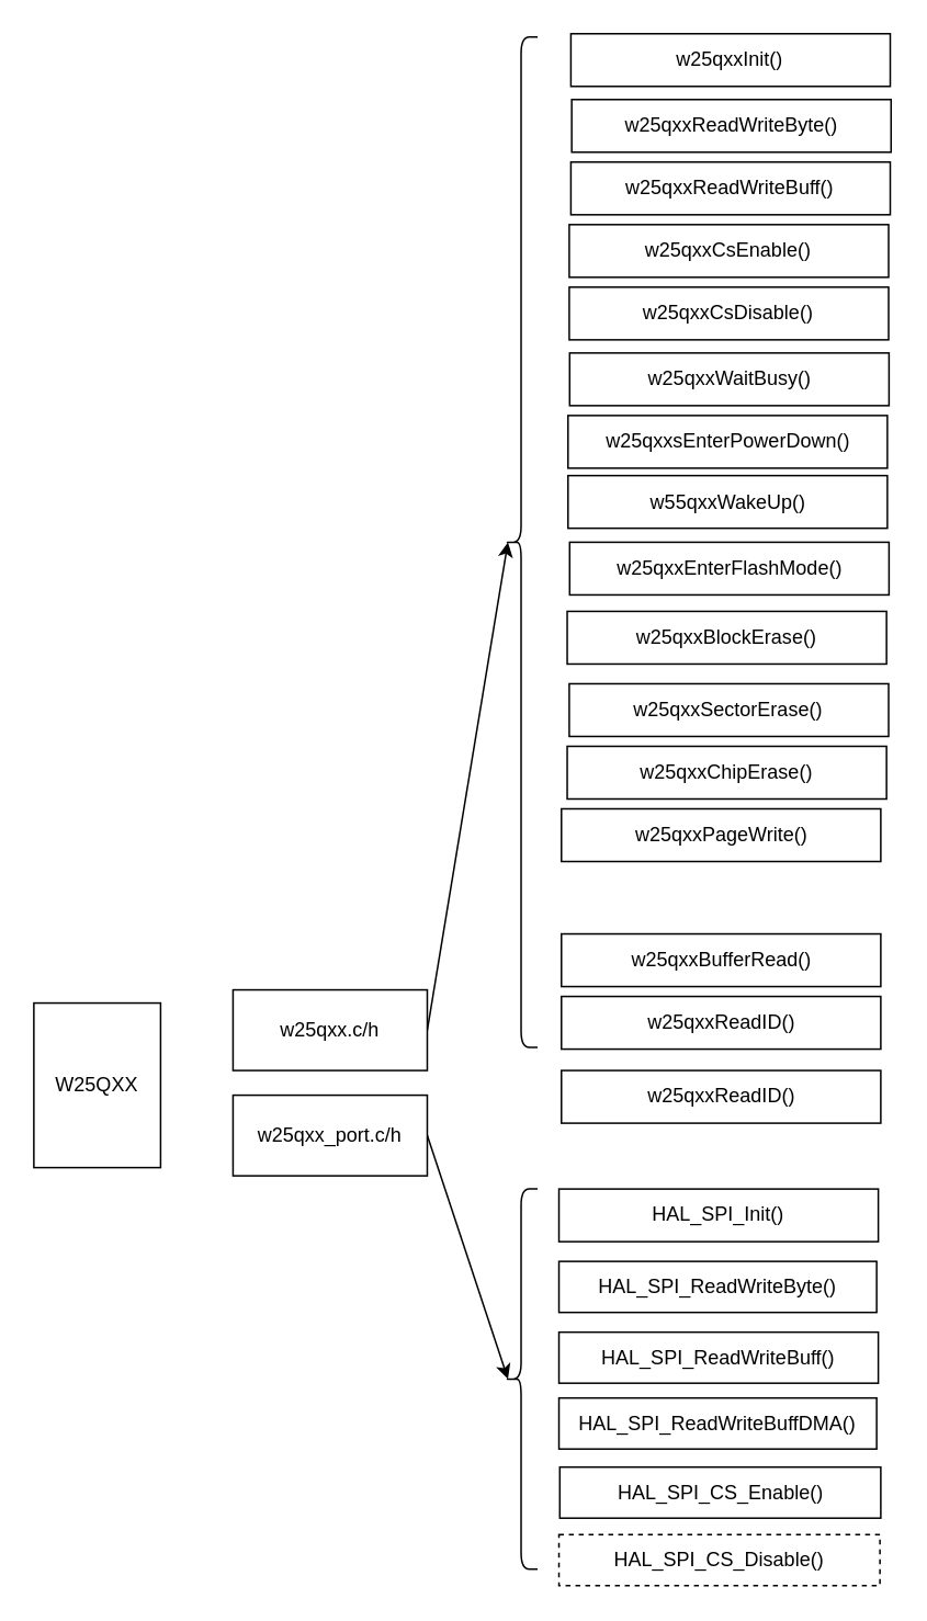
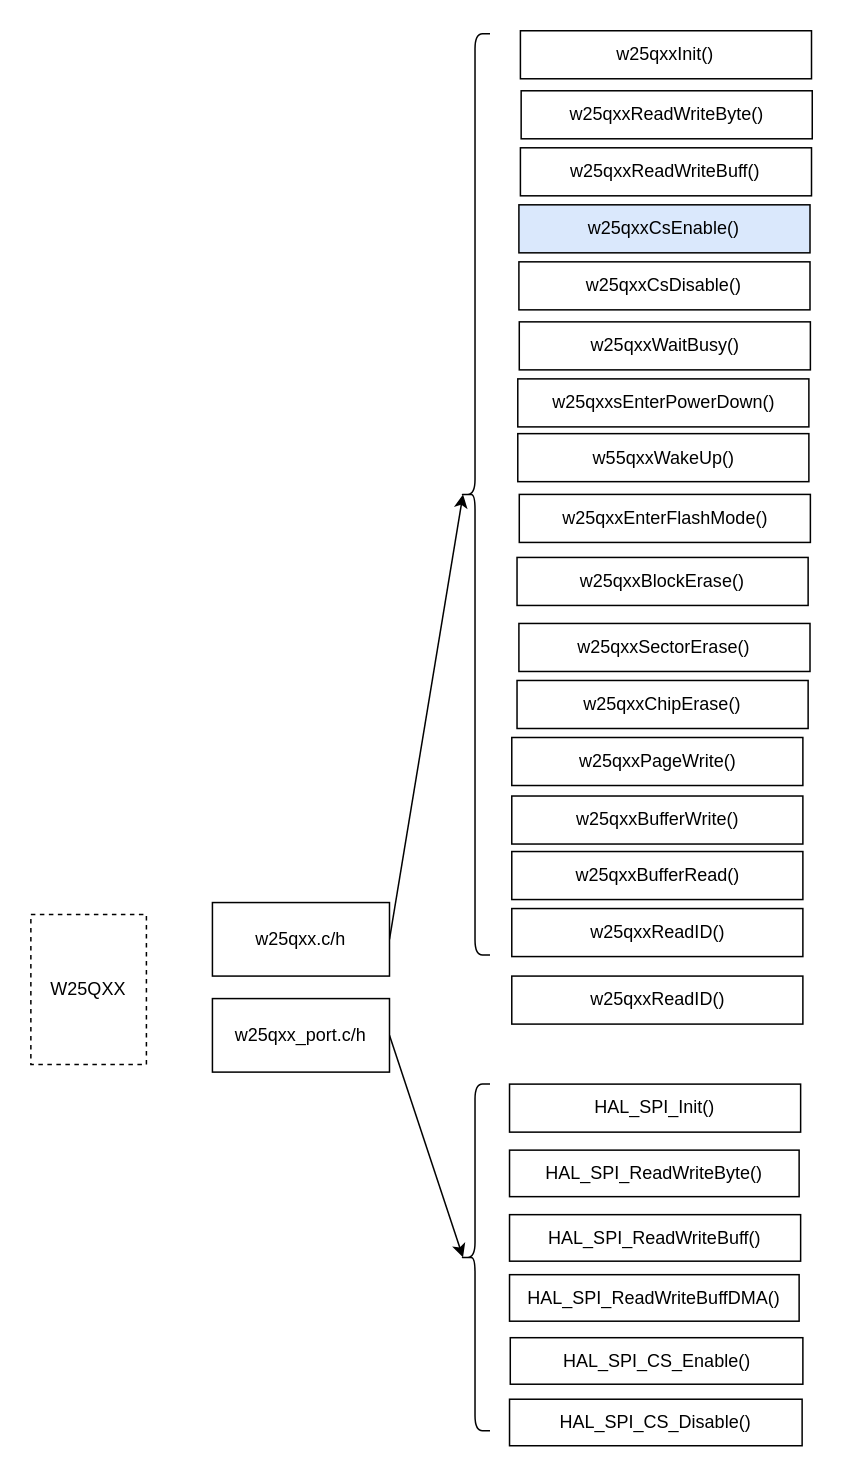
- <mxCell id="17" value="w25qxxCsEnable()" style="rounded=0;whiteSpace=wrap;html=1;" parent="1" vertex="1"><mxGeometry x="345.25" y="136" width="194" height="32" as="geometry" /></mxCell>
+ <mxCell id="17" value="w25qxxCsEnable()" style="rounded=0;whiteSpace=wrap;html=1;fillColor=#dae8fc;" parent="1" vertex="1"><mxGeometry x="345.25" y="136" width="194" height="32" as="geometry" /></mxCell>
+ <mxCell id="27" value="w25qxxBufferWrite()" style="rounded=0;whiteSpace=wrap;html=1;" parent="1" vertex="1"><mxGeometry x="340.5" y="530" width="194" height="32" as="geometry" /></mxCell>
- <mxCell id="2" value="W25QXX" style="rounded=0;whiteSpace=wrap;html=1;" parent="1" vertex="1"><mxGeometry x="20" y="609" width="77" height="100" as="geometry" /></mxCell>
+ <mxCell id="2" value="W25QXX" style="rounded=0;whiteSpace=wrap;html=1;dashed=1;" parent="1" vertex="1"><mxGeometry x="20" y="609" width="77" height="100" as="geometry" /></mxCell>
- <mxCell id="11" value="HAL_SPI_CS_Disable()" style="rounded=0;whiteSpace=wrap;html=1;dashed=1;" parent="1" vertex="1"><mxGeometry x="339" y="932" width="195" height="31" as="geometry" /></mxCell>
+ <mxCell id="11" value="HAL_SPI_CS_Disable()" style="rounded=0;whiteSpace=wrap;html=1;" parent="1" vertex="1"><mxGeometry x="339" y="932" width="195" height="31" as="geometry" /></mxCell>
